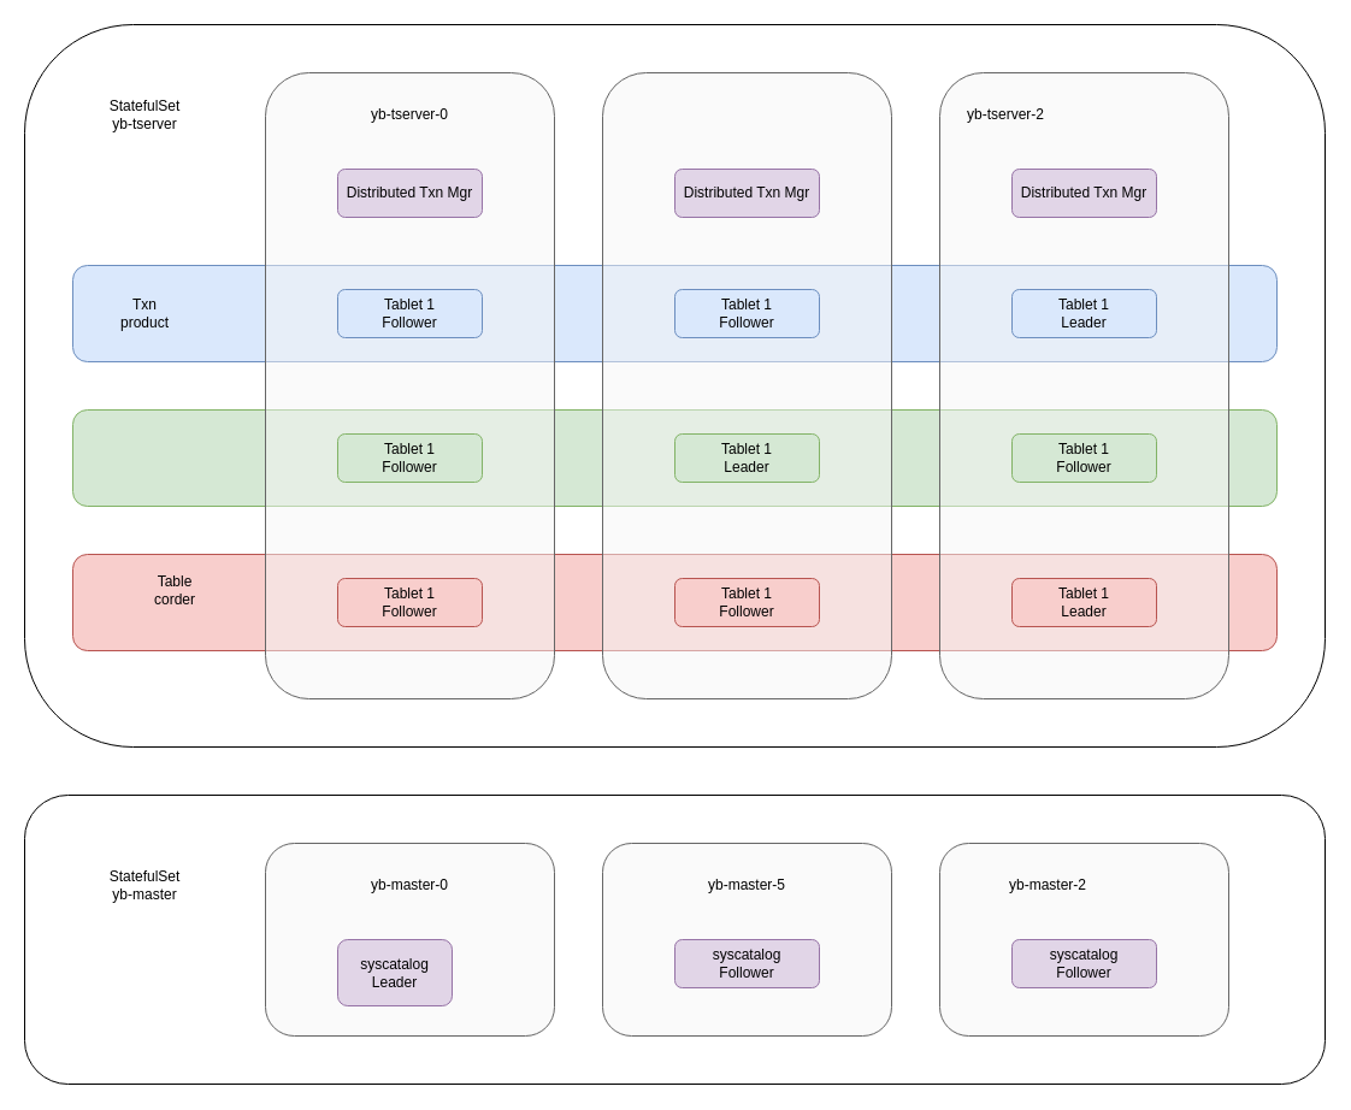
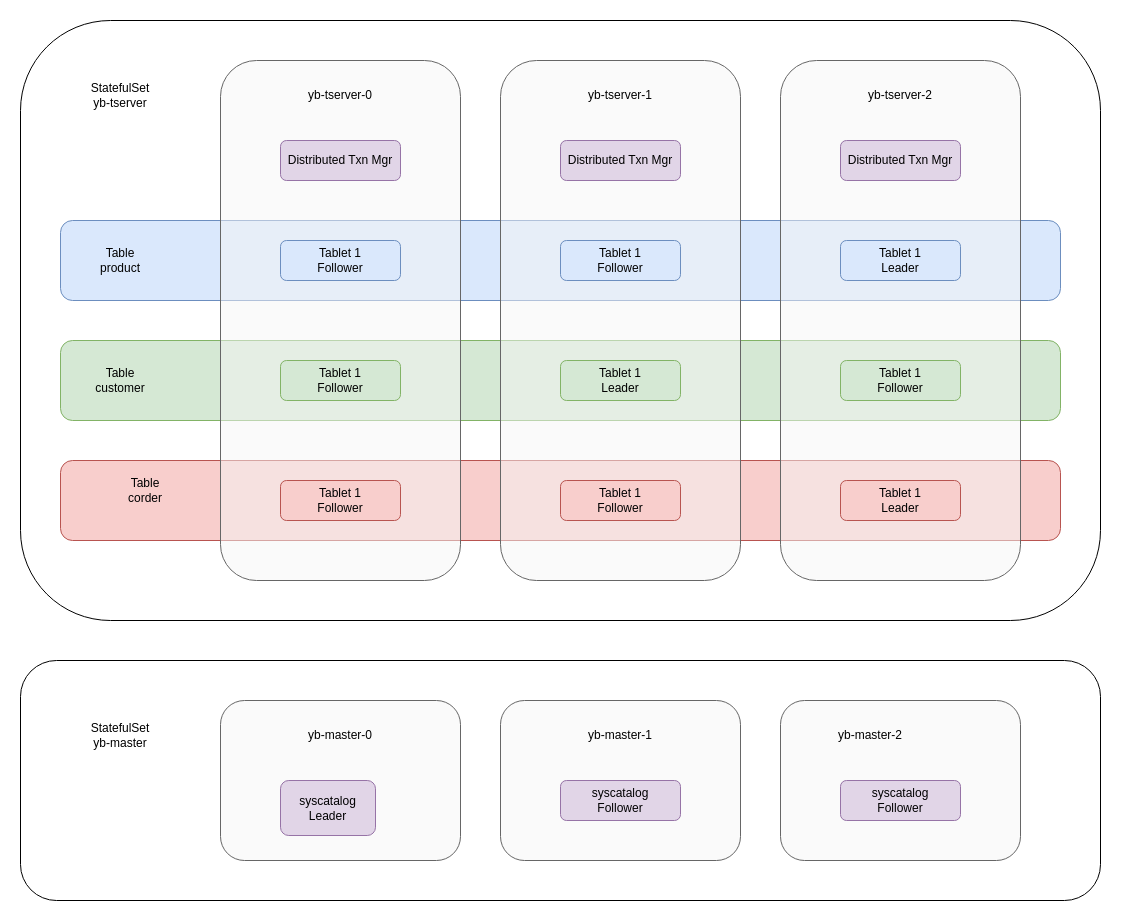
+ <mxCell id="23" value="yb-tserver-1" style="text;html=1;align=center;verticalAlign=middle;whiteSpace=wrap;rounded=0;" vertex="1" parent="1"><mxGeometry x="575" y="80" width="90" height="30" as="geometry" /></mxCell>
- <mxCell id="24" value="yb-tserver-2" style="text;html=1;align=center;verticalAlign=middle;whiteSpace=wrap;rounded=0;" vertex="1" parent="1"><mxGeometry x="790" y="80" width="90" height="30" as="geometry" /></mxCell>
+ <mxCell id="24" value="yb-tserver-2" style="text;html=1;align=center;verticalAlign=middle;whiteSpace=wrap;rounded=0;" vertex="1" parent="1"><mxGeometry x="855" y="80" width="90" height="30" as="geometry" /></mxCell>
- <mxCell id="11" value="Txn&lt;div&gt;product&lt;/div&gt;" style="text;html=1;align=center;verticalAlign=middle;whiteSpace=wrap;rounded=0;" vertex="1" parent="1"><mxGeometry x="90" y="245" width="60" height="30" as="geometry" /></mxCell>
+ <mxCell id="11" value="Table&lt;div&gt;product&lt;/div&gt;" style="text;html=1;align=center;verticalAlign=middle;whiteSpace=wrap;rounded=0;" vertex="1" parent="1"><mxGeometry x="90" y="245" width="60" height="30" as="geometry" /></mxCell>
+ <mxCell id="12" value="Table&lt;div&gt;customer&lt;/div&gt;" style="text;html=1;align=center;verticalAlign=middle;whiteSpace=wrap;rounded=0;" vertex="1" parent="1"><mxGeometry x="90" y="365" width="60" height="30" as="geometry" /></mxCell>
- <mxCell id="32" value="yb-master-5" style="text;html=1;align=center;verticalAlign=middle;whiteSpace=wrap;rounded=0;" vertex="1" parent="1"><mxGeometry x="575" y="720" width="90" height="30" as="geometry" /></mxCell>
+ <mxCell id="32" value="yb-master-1" style="text;html=1;align=center;verticalAlign=middle;whiteSpace=wrap;rounded=0;" vertex="1" parent="1"><mxGeometry x="575" y="720" width="90" height="30" as="geometry" /></mxCell>
